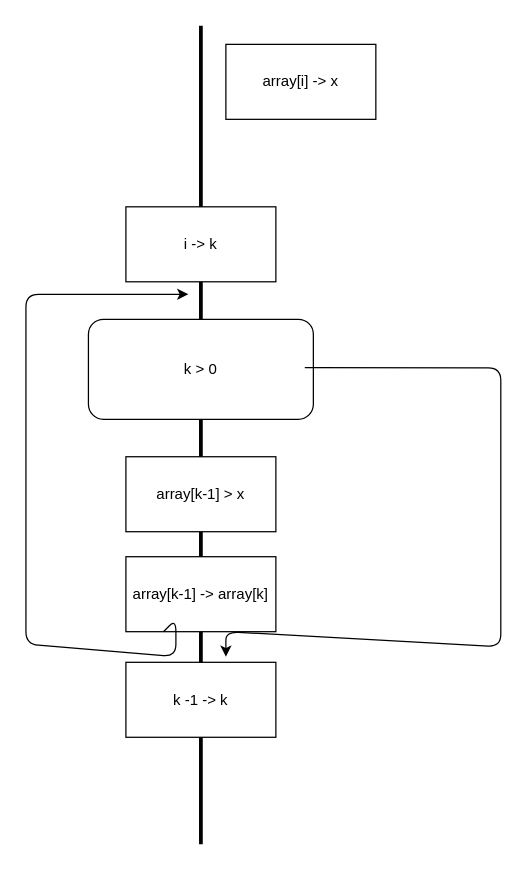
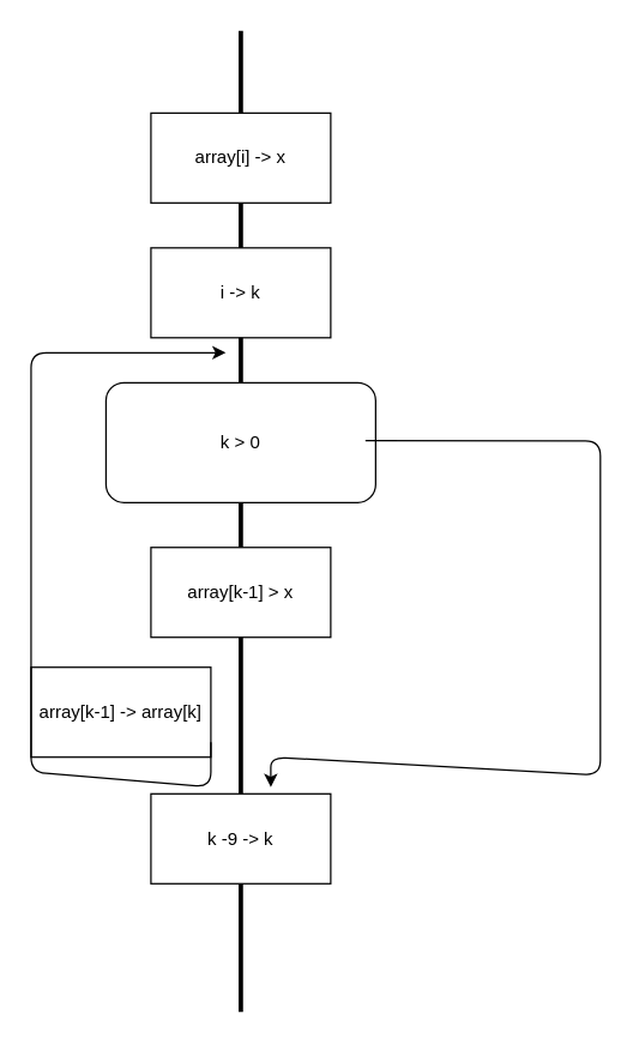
- <mxCell id="3" value="array[i] -&amp;gt; x" style="rounded=0;whiteSpace=wrap;html=1;" vertex="1" parent="1"><mxGeometry x="180" y="35" width="120" height="60" as="geometry" /></mxCell>
+ <mxCell id="3" value="array[i] -&amp;gt; x" style="rounded=0;whiteSpace=wrap;html=1;" vertex="1" parent="1"><mxGeometry x="100" y="75" width="120" height="60" as="geometry" /></mxCell>
- <mxCell id="7" value="array[k-1] -&amp;gt; array[k]" style="rounded=0;whiteSpace=wrap;html=1;" vertex="1" parent="1"><mxGeometry x="100" y="445" width="120" height="60" as="geometry" /></mxCell>
+ <mxCell id="7" value="array[k-1] -&amp;gt; array[k]" style="rounded=0;whiteSpace=wrap;html=1;" vertex="1" parent="1"><mxGeometry x="20" y="445" width="120" height="60" as="geometry" /></mxCell>
- <mxCell id="8" value="k -1 -&amp;gt; k" style="rounded=0;whiteSpace=wrap;html=1;" vertex="1" parent="1"><mxGeometry x="100" y="529.5" width="120" height="60" as="geometry" /></mxCell>
+ <mxCell id="8" value="k -9 -&amp;gt; k" style="rounded=0;whiteSpace=wrap;html=1;" vertex="1" parent="1"><mxGeometry x="100" y="529.5" width="120" height="60" as="geometry" /></mxCell>
